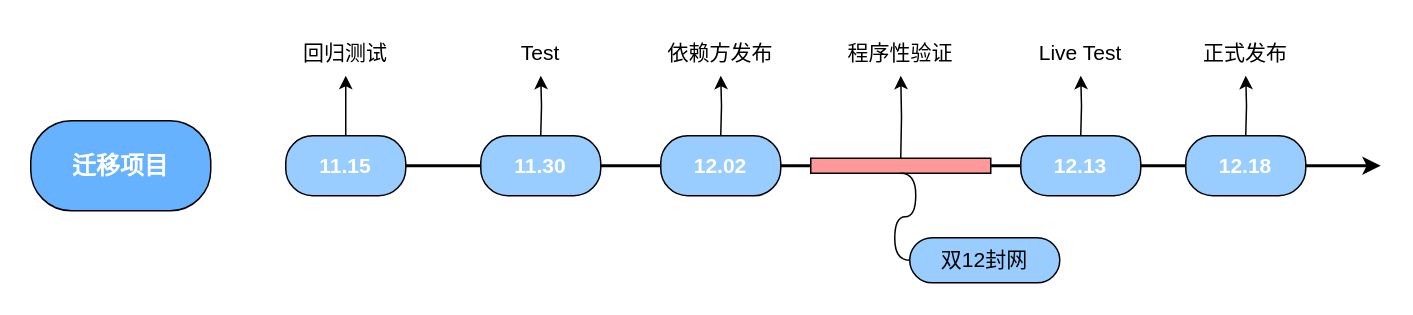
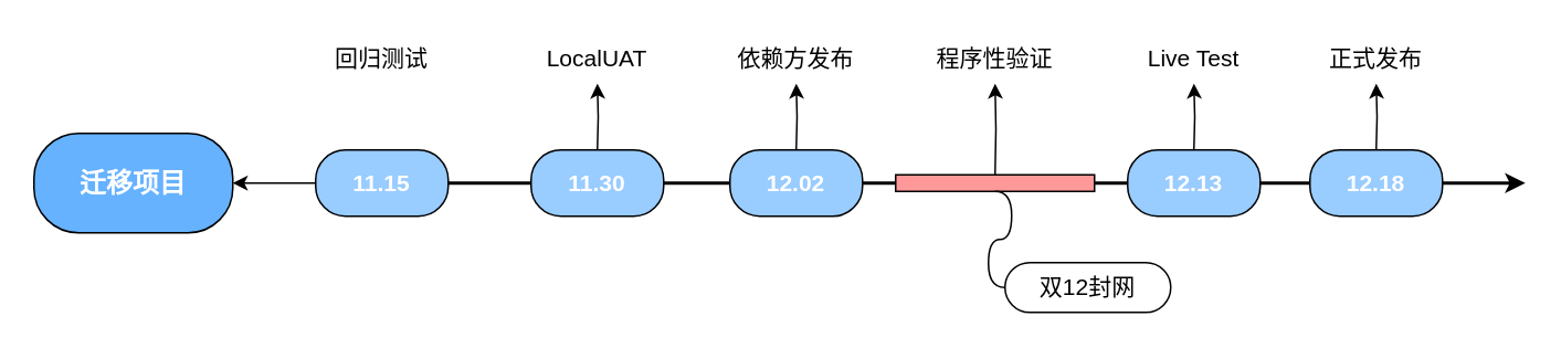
- <mxCell id="8" value="Test" style="text;html=1;strokeColor=none;fillColor=none;align=center;verticalAlign=middle;whiteSpace=wrap;rounded=0;fontSize=14;" vertex="1" parent="1"><mxGeometry x="330" y="20" width="60" height="30" as="geometry" /></mxCell>
+ <mxCell id="8" value="LocalUAT" style="text;html=1;strokeColor=none;fillColor=none;align=center;verticalAlign=middle;whiteSpace=wrap;rounded=0;fontSize=14;" vertex="1" parent="1"><mxGeometry x="330" y="20" width="60" height="30" as="geometry" /></mxCell>
- <mxCell id="4" value="" style="edgeStyle=orthogonalEdgeStyle;rounded=0;orthogonalLoop=1;jettySize=auto;html=1;fontSize=14;" edge="1" parent="1" source="5" target="6"><mxGeometry relative="1" as="geometry" /></mxCell>
+ <mxCell id="4" value="" style="edgeStyle=orthogonalEdgeStyle;rounded=0;orthogonalLoop=1;jettySize=auto;html=1;fontSize=14;" edge="1" parent="1" source="5" target="2"><mxGeometry relative="1" as="geometry" /></mxCell>
- <mxCell id="13" value="双12封网" style="whiteSpace=wrap;html=1;rounded=1;arcSize=50;align=center;verticalAlign=middle;strokeWidth=1;autosize=1;spacing=4;treeFolding=1;treeMoving=1;newEdgeStyle={&quot;edgeStyle&quot;:&quot;entityRelationEdgeStyle&quot;,&quot;startArrow&quot;:&quot;none&quot;,&quot;endArrow&quot;:&quot;none&quot;,&quot;segment&quot;:10,&quot;curved&quot;:1};fontSize=14;fillColor=#99CCFF;" vertex="1" parent="1"><mxGeometry x="606" y="158" width="100" height="30" as="geometry" /></mxCell>
+ <mxCell id="13" value="双12封网" style="whiteSpace=wrap;html=1;rounded=1;arcSize=50;align=center;verticalAlign=middle;strokeWidth=1;autosize=1;spacing=4;treeFolding=1;treeMoving=1;newEdgeStyle={&quot;edgeStyle&quot;:&quot;entityRelationEdgeStyle&quot;,&quot;startArrow&quot;:&quot;none&quot;,&quot;endArrow&quot;:&quot;none&quot;,&quot;segment&quot;:10,&quot;curved&quot;:1};fontSize=14;fillColor=#ffffff;" vertex="1" parent="1"><mxGeometry x="606" y="158" width="100" height="30" as="geometry" /></mxCell>
